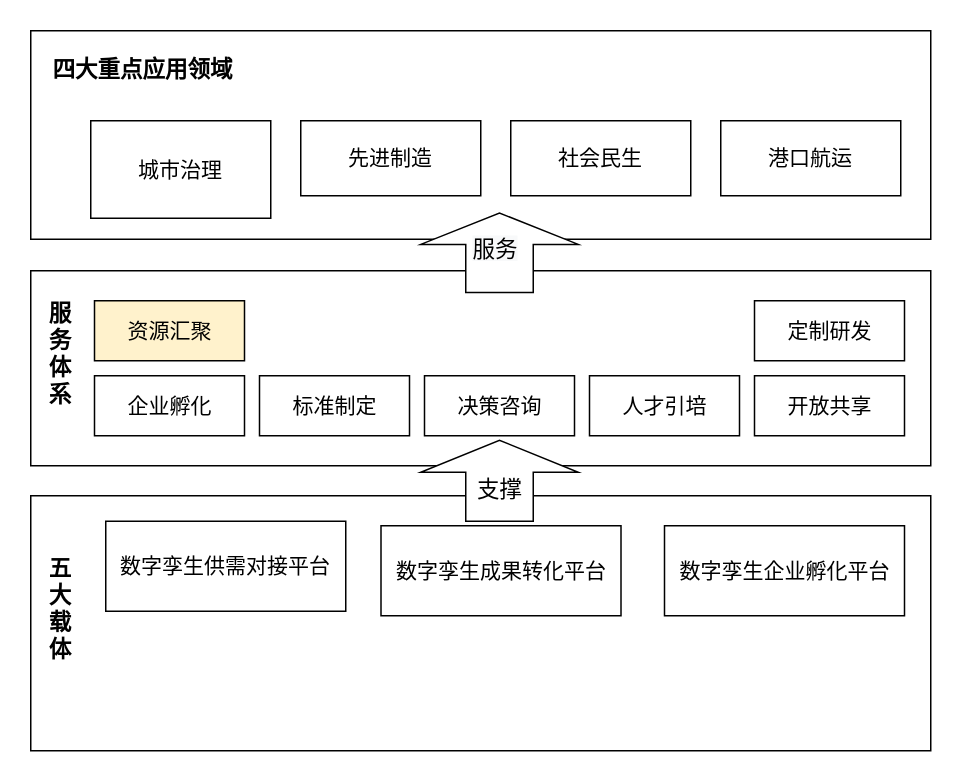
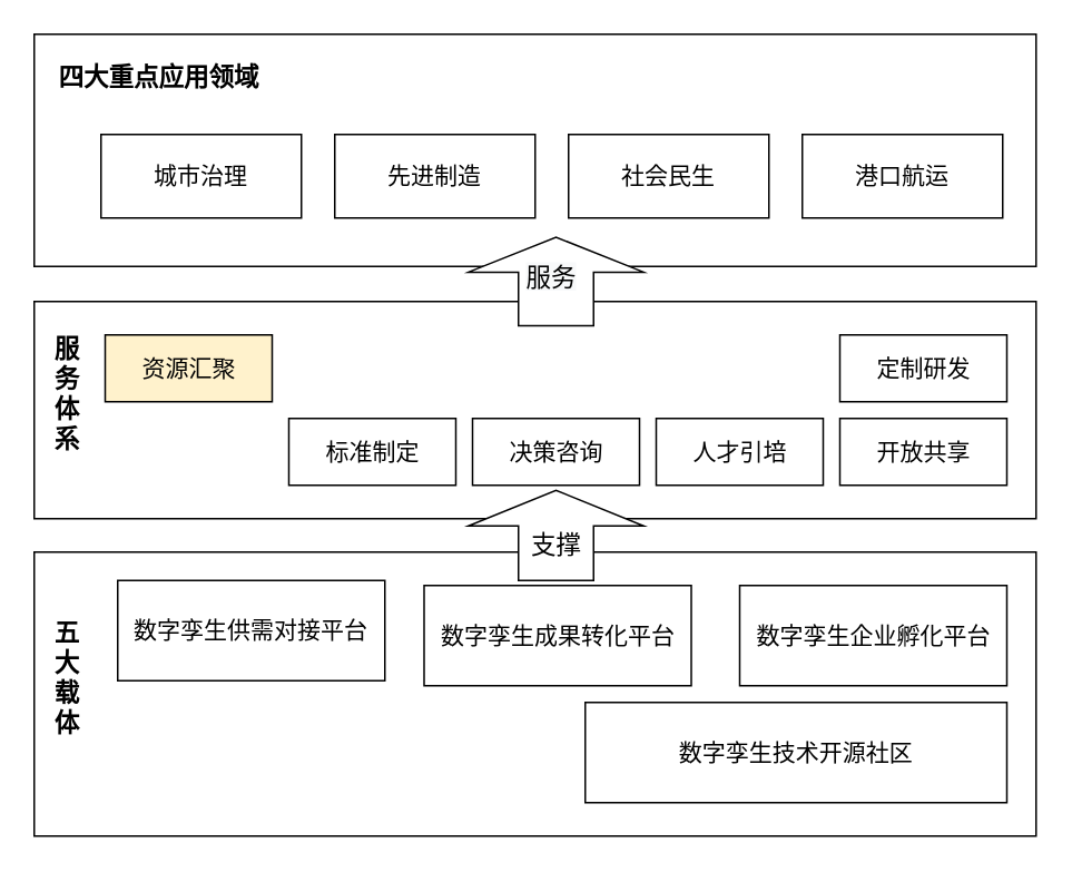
- <mxCell id="18" value="城市治理" style="rounded=0;whiteSpace=wrap;html=1;fontStyle=0;fontSize=14;" parent="1" vertex="1"><mxGeometry x="60" y="80" width="120" height="65" as="geometry" /></mxCell>
+ <mxCell id="18" value="城市治理" style="rounded=0;whiteSpace=wrap;html=1;fontStyle=0;fontSize=14;" parent="1" vertex="1"><mxGeometry x="60" y="80" width="120" height="50" as="geometry" /></mxCell>
- <mxCell id="11" value="企业孵化" style="rounded=0;whiteSpace=wrap;html=1;imageWidth=24;fontSize=14;" parent="1" vertex="1"><mxGeometry x="62.5" y="250" width="100" height="40" as="geometry" /></mxCell>
+ <mxCell id="3" value="数字孪生技术开源社区" style="rounded=0;whiteSpace=wrap;html=1;fontSize=14;fontStyle=0" parent="1" vertex="1"><mxGeometry x="350" y="420" width="252.5" height="60" as="geometry" /></mxCell>
